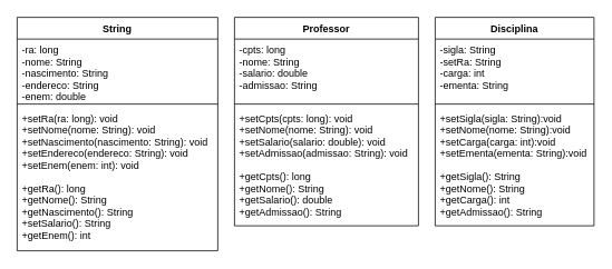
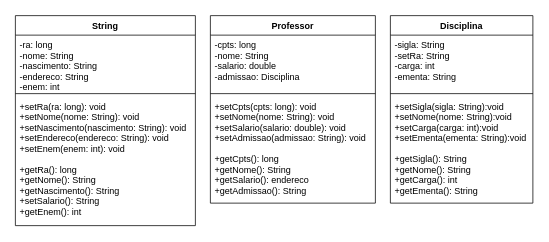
- <mxCell id="3" value="-ra: long&#10;-nome: String&#10;-nascimento: String&#10;-endereco: String&#10;-enem: double" style="text;strokeColor=none;fillColor=none;align=left;verticalAlign=top;spacingLeft=4;spacingRight=4;overflow=hidden;rotatable=0;points=[[0,0.5],[1,0.5]];portConstraint=eastwest;" parent="2" vertex="1"><mxGeometry y="26" width="240" height="74" as="geometry" /></mxCell>
+ <mxCell id="3" value="-ra: long&#10;-nome: String&#10;-nascimento: String&#10;-endereco: String&#10;-enem: int" style="text;strokeColor=none;fillColor=none;align=left;verticalAlign=top;spacingLeft=4;spacingRight=4;overflow=hidden;rotatable=0;points=[[0,0.5],[1,0.5]];portConstraint=eastwest;" parent="2" vertex="1"><mxGeometry y="26" width="240" height="74" as="geometry" /></mxCell>
- <mxCell id="7" value="-cpts: long&#10;-nome: String&#10;-salario: double&#10;-admissao: String" style="text;strokeColor=none;fillColor=none;align=left;verticalAlign=top;spacingLeft=4;spacingRight=4;overflow=hidden;rotatable=0;points=[[0,0.5],[1,0.5]];portConstraint=eastwest;" parent="6" vertex="1"><mxGeometry y="26" width="220" height="74" as="geometry" /></mxCell>
+ <mxCell id="7" value="-cpts: long&#10;-nome: String&#10;-salario: double&#10;-admissao: Disciplina" style="text;strokeColor=none;fillColor=none;align=left;verticalAlign=top;spacingLeft=4;spacingRight=4;overflow=hidden;rotatable=0;points=[[0,0.5],[1,0.5]];portConstraint=eastwest;" parent="6" vertex="1"><mxGeometry y="26" width="220" height="74" as="geometry" /></mxCell>
- <mxCell id="9" value="+setCpts(cpts: long): void&#10;+setNome(nome: String): void&#10;+setSalario(salario: double): void&#10;+setAdmissao(admissao: String): void&#10;&#10;+getCpts(): long&#10;+getNome(): String&#10;+getSalario(): double&#10;+getAdmissao(): String" style="text;strokeColor=none;fillColor=none;align=left;verticalAlign=top;spacingLeft=4;spacingRight=4;overflow=hidden;rotatable=0;points=[[0,0.5],[1,0.5]];portConstraint=eastwest;" parent="6" vertex="1"><mxGeometry y="108" width="220" height="142" as="geometry" /></mxCell>
+ <mxCell id="9" value="+setCpts(cpts: long): void&#10;+setNome(nome: String): void&#10;+setSalario(salario: double): void&#10;+setAdmissao(admissao: String): void&#10;&#10;+getCpts(): long&#10;+getNome(): String&#10;+getSalario(): endereco&#10;+getAdmissao(): String" style="text;strokeColor=none;fillColor=none;align=left;verticalAlign=top;spacingLeft=4;spacingRight=4;overflow=hidden;rotatable=0;points=[[0,0.5],[1,0.5]];portConstraint=eastwest;" parent="6" vertex="1"><mxGeometry y="108" width="220" height="142" as="geometry" /></mxCell>
- <mxCell id="13" value="+setSigla(sigla: String):void &#10;+setNome(nome: String):void&#10;+setCarga(carga: int):void&#10;+setEmenta(ementa: String):void&#10;&#10;+getSigla(): String&#10;+getNome(): String&#10;+getCarga(): int&#10;+getAdmissao(): String" style="text;strokeColor=none;fillColor=none;align=left;verticalAlign=top;spacingLeft=4;spacingRight=4;overflow=hidden;rotatable=0;points=[[0,0.5],[1,0.5]];portConstraint=eastwest;" parent="10" vertex="1"><mxGeometry y="108" width="190" height="142" as="geometry" /></mxCell>
+ <mxCell id="13" value="+setSigla(sigla: String):void &#10;+setNome(nome: String):void&#10;+setCarga(carga: int):void&#10;+setEmenta(ementa: String):void&#10;&#10;+getSigla(): String&#10;+getNome(): String&#10;+getCarga(): int&#10;+getEmenta(): String" style="text;strokeColor=none;fillColor=none;align=left;verticalAlign=top;spacingLeft=4;spacingRight=4;overflow=hidden;rotatable=0;points=[[0,0.5],[1,0.5]];portConstraint=eastwest;" parent="10" vertex="1"><mxGeometry y="108" width="190" height="142" as="geometry" /></mxCell>
